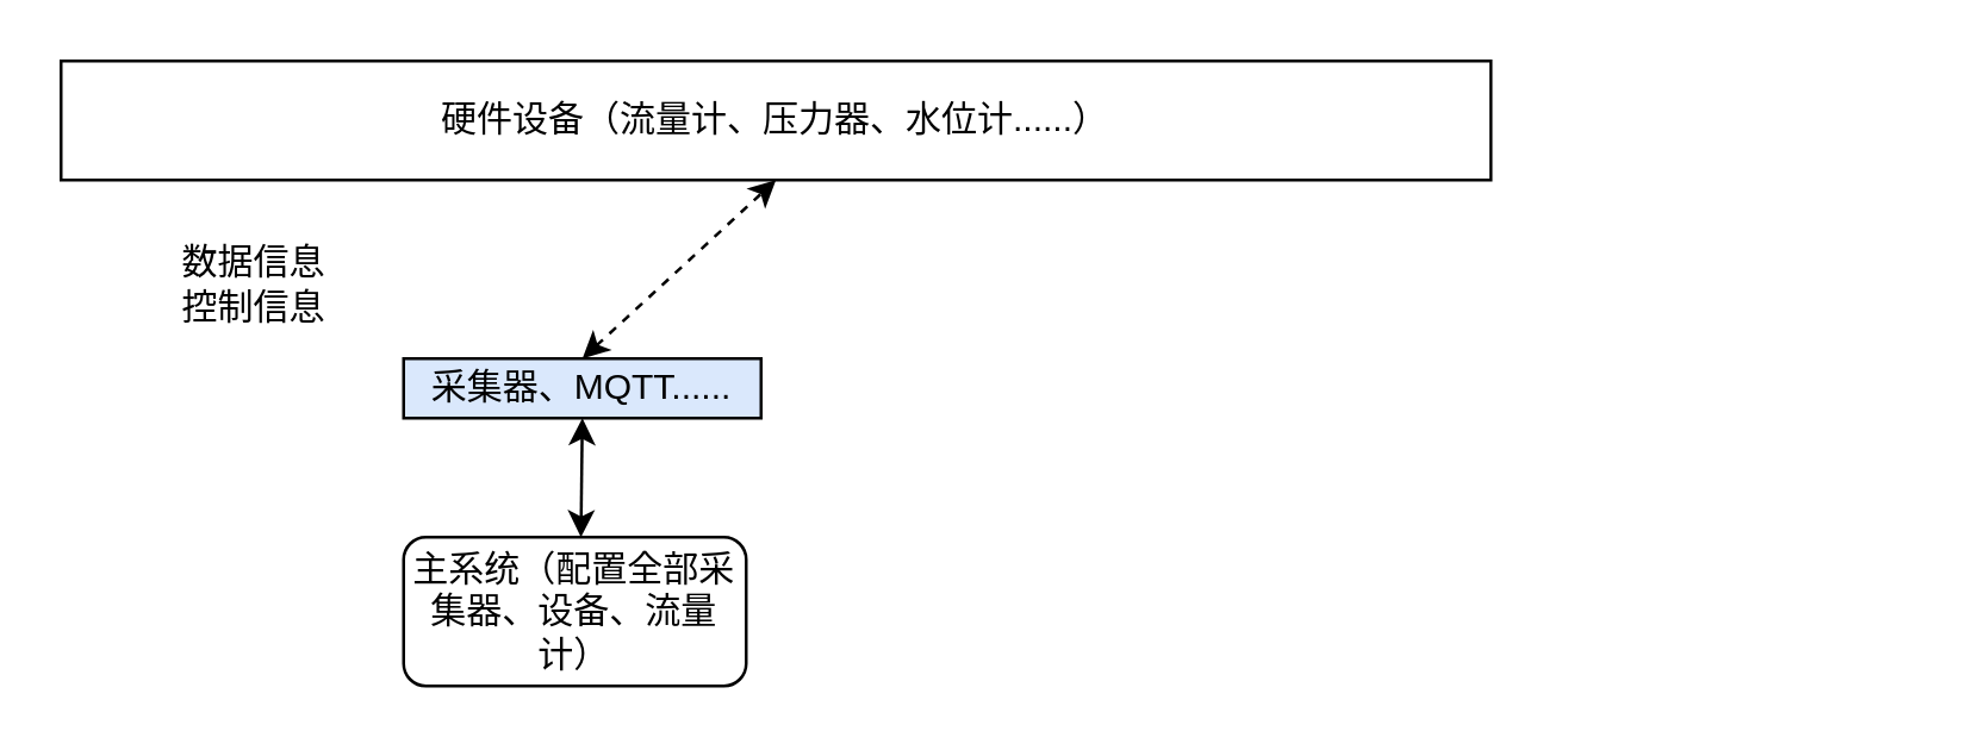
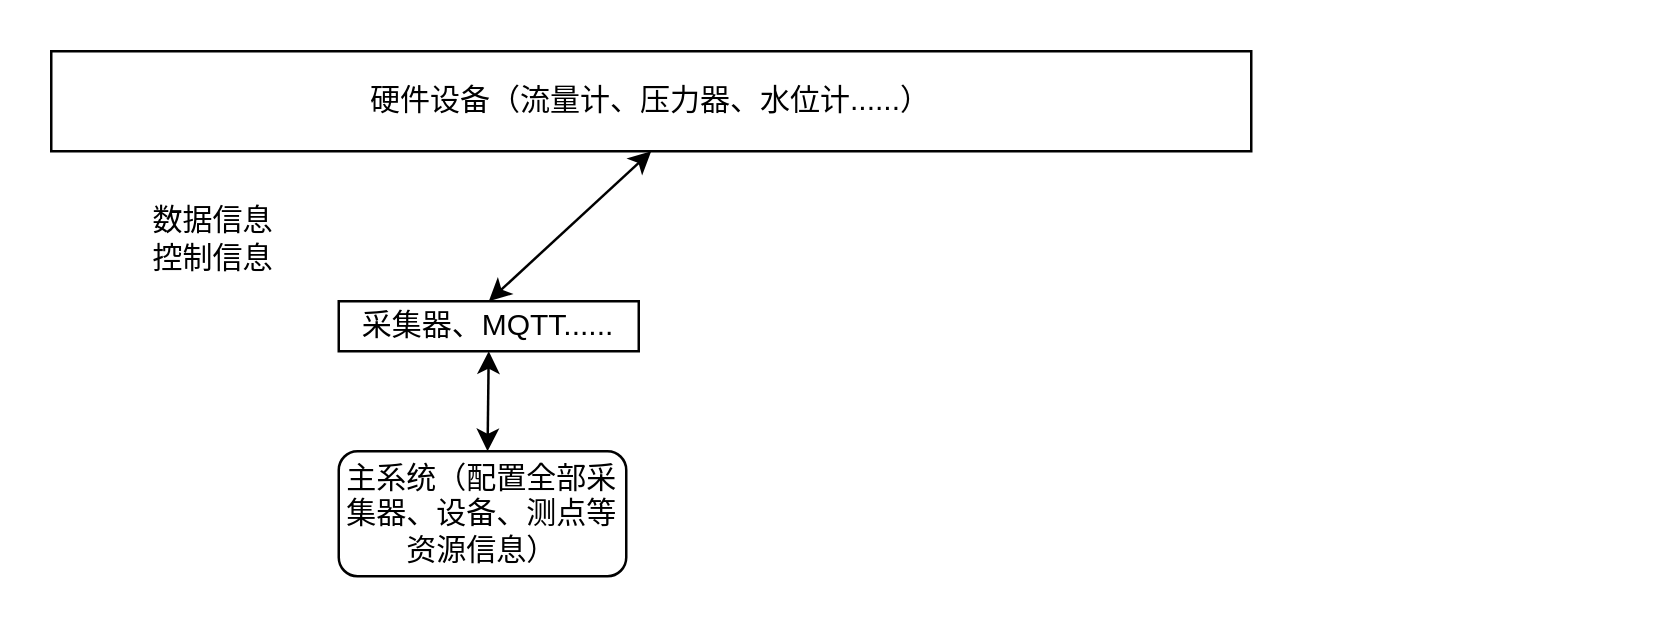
- <mxCell id="4" value="" style="endArrow=classic;startArrow=classic;html=1;rounded=0;entryX=0.5;entryY=1;entryDx=0;entryDy=0;exitX=0.5;exitY=0;exitDx=0;exitDy=0;dashed=1;" parent="1" source="11" target="3" edge="1"><mxGeometry width="50" height="50" relative="1" as="geometry"><mxPoint x="260" y="160" as="sourcePoint" /><mxPoint x="260" y="110" as="targetPoint" /></mxGeometry></mxCell>
+ <mxCell id="4" value="" style="endArrow=classic;startArrow=classic;html=1;rounded=0;entryX=0.5;entryY=1;entryDx=0;entryDy=0;exitX=0.5;exitY=0;exitDx=0;exitDy=0;" parent="1" source="11" target="3" edge="1"><mxGeometry width="50" height="50" relative="1" as="geometry"><mxPoint x="260" y="160" as="sourcePoint" /><mxPoint x="260" y="110" as="targetPoint" /></mxGeometry></mxCell>
- <mxCell id="11" value="采集器、MQTT......" style="rounded=0;whiteSpace=wrap;html=1;fillColor=#dae8fc;" parent="1" vertex="1"><mxGeometry x="135" y="120" width="120" height="20" as="geometry" /></mxCell>
+ <mxCell id="11" value="采集器、MQTT......" style="rounded=0;whiteSpace=wrap;html=1;" parent="1" vertex="1"><mxGeometry x="135" y="120" width="120" height="20" as="geometry" /></mxCell>
- <mxCell id="2" value="主系统（配置全部采集器、设备、流量计）" style="rounded=1;whiteSpace=wrap;html=1;fontSize=12;glass=0;strokeWidth=1;shadow=0;" parent="1" vertex="1"><mxGeometry x="135" y="180" width="115" height="50" as="geometry" /></mxCell>
+ <mxCell id="2" value="主系统（配置全部采集器、设备、测点等资源信息）" style="rounded=1;whiteSpace=wrap;html=1;fontSize=12;glass=0;strokeWidth=1;shadow=0;" parent="1" vertex="1"><mxGeometry x="135" y="180" width="115" height="50" as="geometry" /></mxCell>
